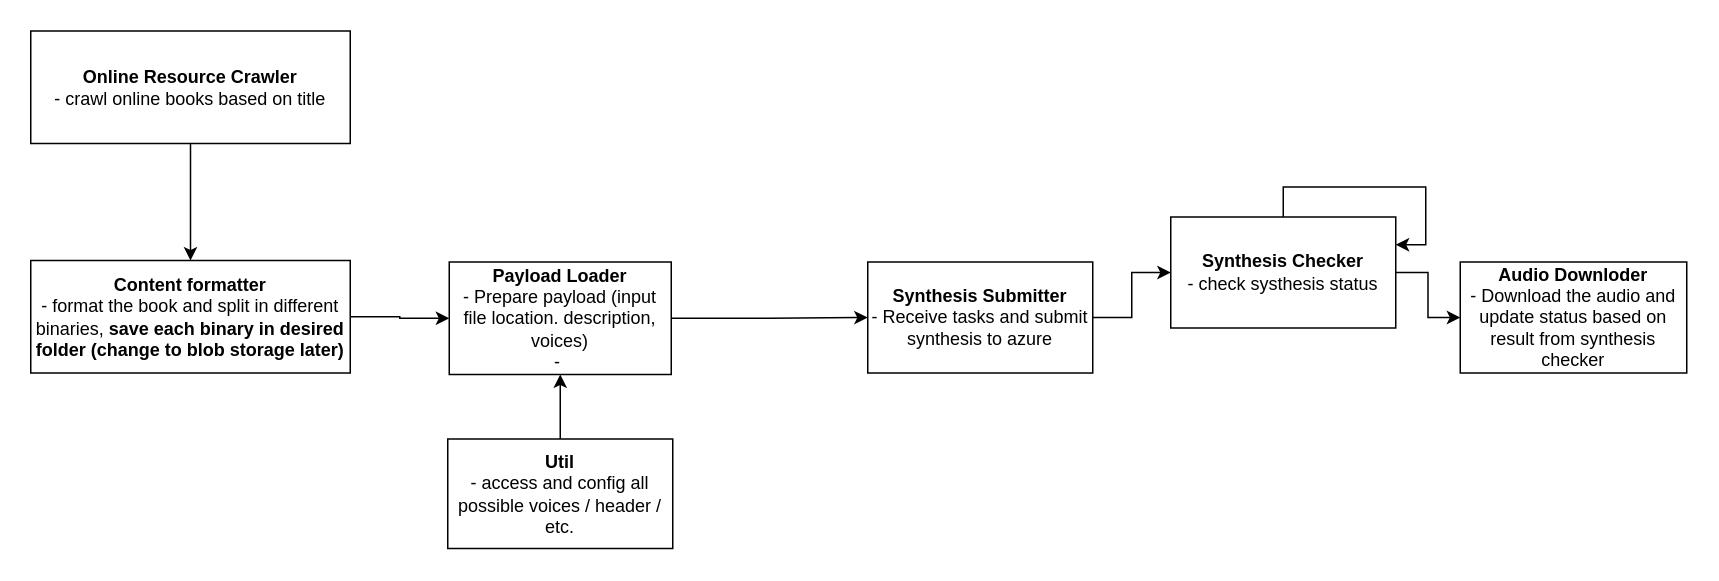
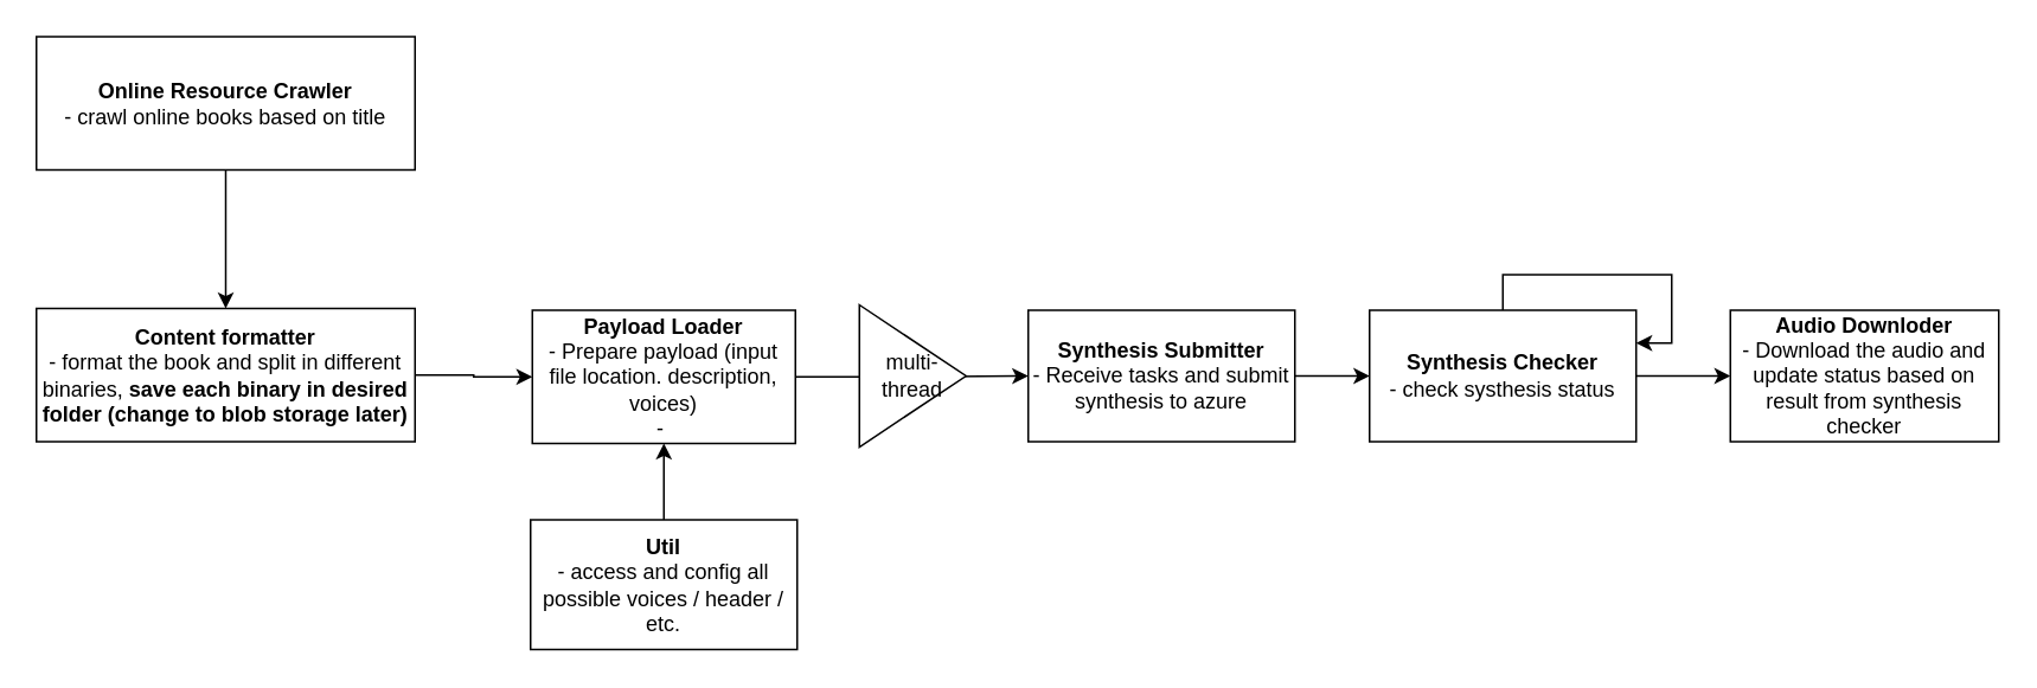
- <mxCell id="7" value="&lt;b&gt;Synthesis Checker&lt;br&gt;&lt;/b&gt;- check systhesis status" style="rounded=0;whiteSpace=wrap;html=1;" vertex="1" parent="1"><mxGeometry x="780" y="144" width="150" height="74" as="geometry" /></mxCell>
+ <mxCell id="7" value="&lt;b&gt;Synthesis Checker&lt;br&gt;&lt;/b&gt;- check systhesis status" style="rounded=0;whiteSpace=wrap;html=1;" vertex="1" parent="1"><mxGeometry x="770" y="174" width="150" height="74" as="geometry" /></mxCell>
+ <mxCell id="16" value="multi-thread" style="triangle;whiteSpace=wrap;html=1;" vertex="1" parent="1"><mxGeometry x="483" y="171" width="60" height="80" as="geometry" /></mxCell>
